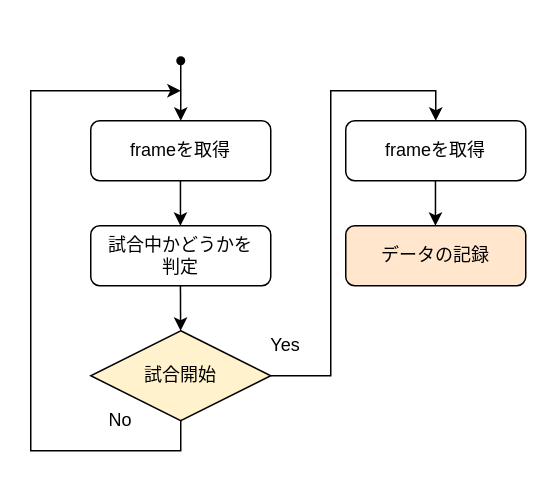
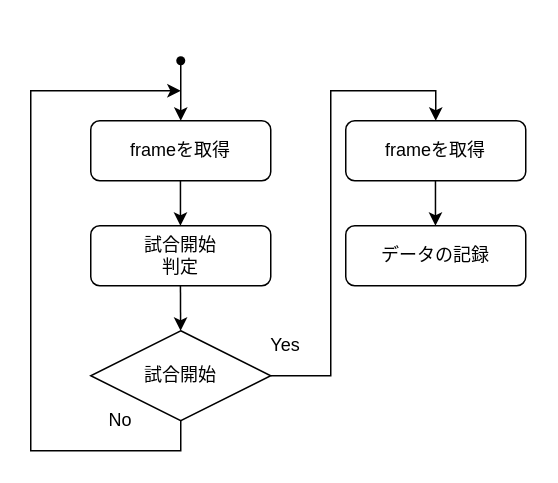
- <mxCell id="6" value="試合中かどうかを&lt;br&gt;判定" style="rounded=1;whiteSpace=wrap;html=1;fontSize=12;glass=0;strokeWidth=1;shadow=0;" vertex="1" parent="1"><mxGeometry x="60" y="150" width="120" height="40" as="geometry" /></mxCell>
+ <mxCell id="6" value="試合開始&lt;br&gt;判定" style="rounded=1;whiteSpace=wrap;html=1;fontSize=12;glass=0;strokeWidth=1;shadow=0;" vertex="1" parent="1"><mxGeometry x="60" y="150" width="120" height="40" as="geometry" /></mxCell>
- <mxCell id="15" value="データの記録" style="rounded=1;whiteSpace=wrap;html=1;fontSize=12;glass=0;strokeWidth=1;shadow=0;fillColor=#ffe6cc;" vertex="1" parent="1"><mxGeometry x="230" y="150" width="120" height="40" as="geometry" /></mxCell>
+ <mxCell id="15" value="データの記録" style="rounded=1;whiteSpace=wrap;html=1;fontSize=12;glass=0;strokeWidth=1;shadow=0;" vertex="1" parent="1"><mxGeometry x="230" y="150" width="120" height="40" as="geometry" /></mxCell>
- <mxCell id="8" value="試合開始" style="rhombus;whiteSpace=wrap;html=1;fillColor=#fff2cc;" vertex="1" parent="1"><mxGeometry x="60" y="220" width="120" height="60" as="geometry" /></mxCell>
+ <mxCell id="8" value="試合開始" style="rhombus;whiteSpace=wrap;html=1;" vertex="1" parent="1"><mxGeometry x="60" y="220" width="120" height="60" as="geometry" /></mxCell>
